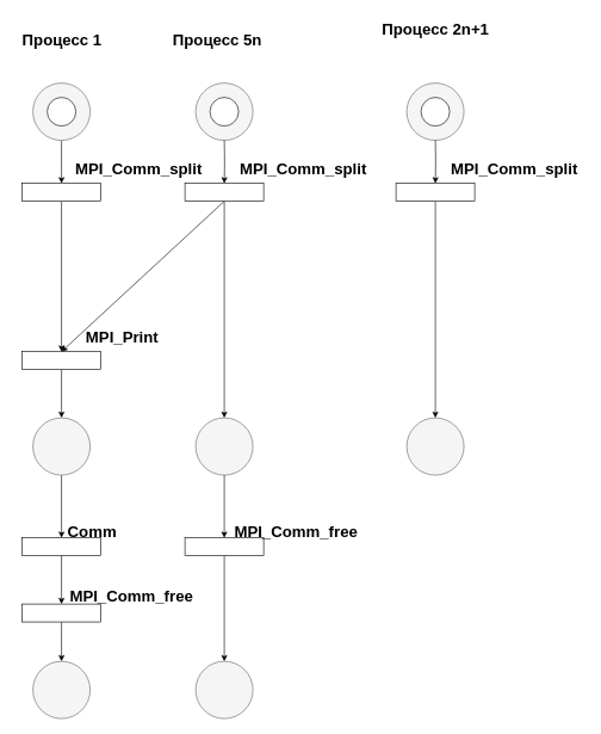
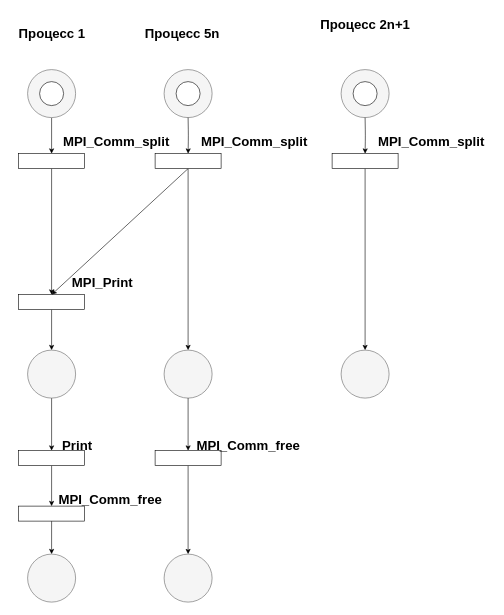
- <mxCell id="20" value="&lt;font color=&quot;#000000&quot;&gt;&lt;span style=&quot;font-size: 22px;&quot;&gt;&lt;b&gt;Comm&lt;/b&gt;&lt;/span&gt;&lt;/font&gt;" style="text;html=1;align=center;verticalAlign=middle;resizable=0;points=[];autosize=1;strokeColor=none;fillColor=none;" parent="1" vertex="1"><mxGeometry x="93" y="723" width="70" height="40" as="geometry" /></mxCell>
+ <mxCell id="20" value="&lt;font color=&quot;#000000&quot;&gt;&lt;span style=&quot;font-size: 22px;&quot;&gt;&lt;b&gt;Print&lt;/b&gt;&lt;/span&gt;&lt;/font&gt;" style="text;html=1;align=center;verticalAlign=middle;resizable=0;points=[];autosize=1;strokeColor=none;fillColor=none;" parent="1" vertex="1"><mxGeometry x="93" y="723" width="70" height="40" as="geometry" /></mxCell>
